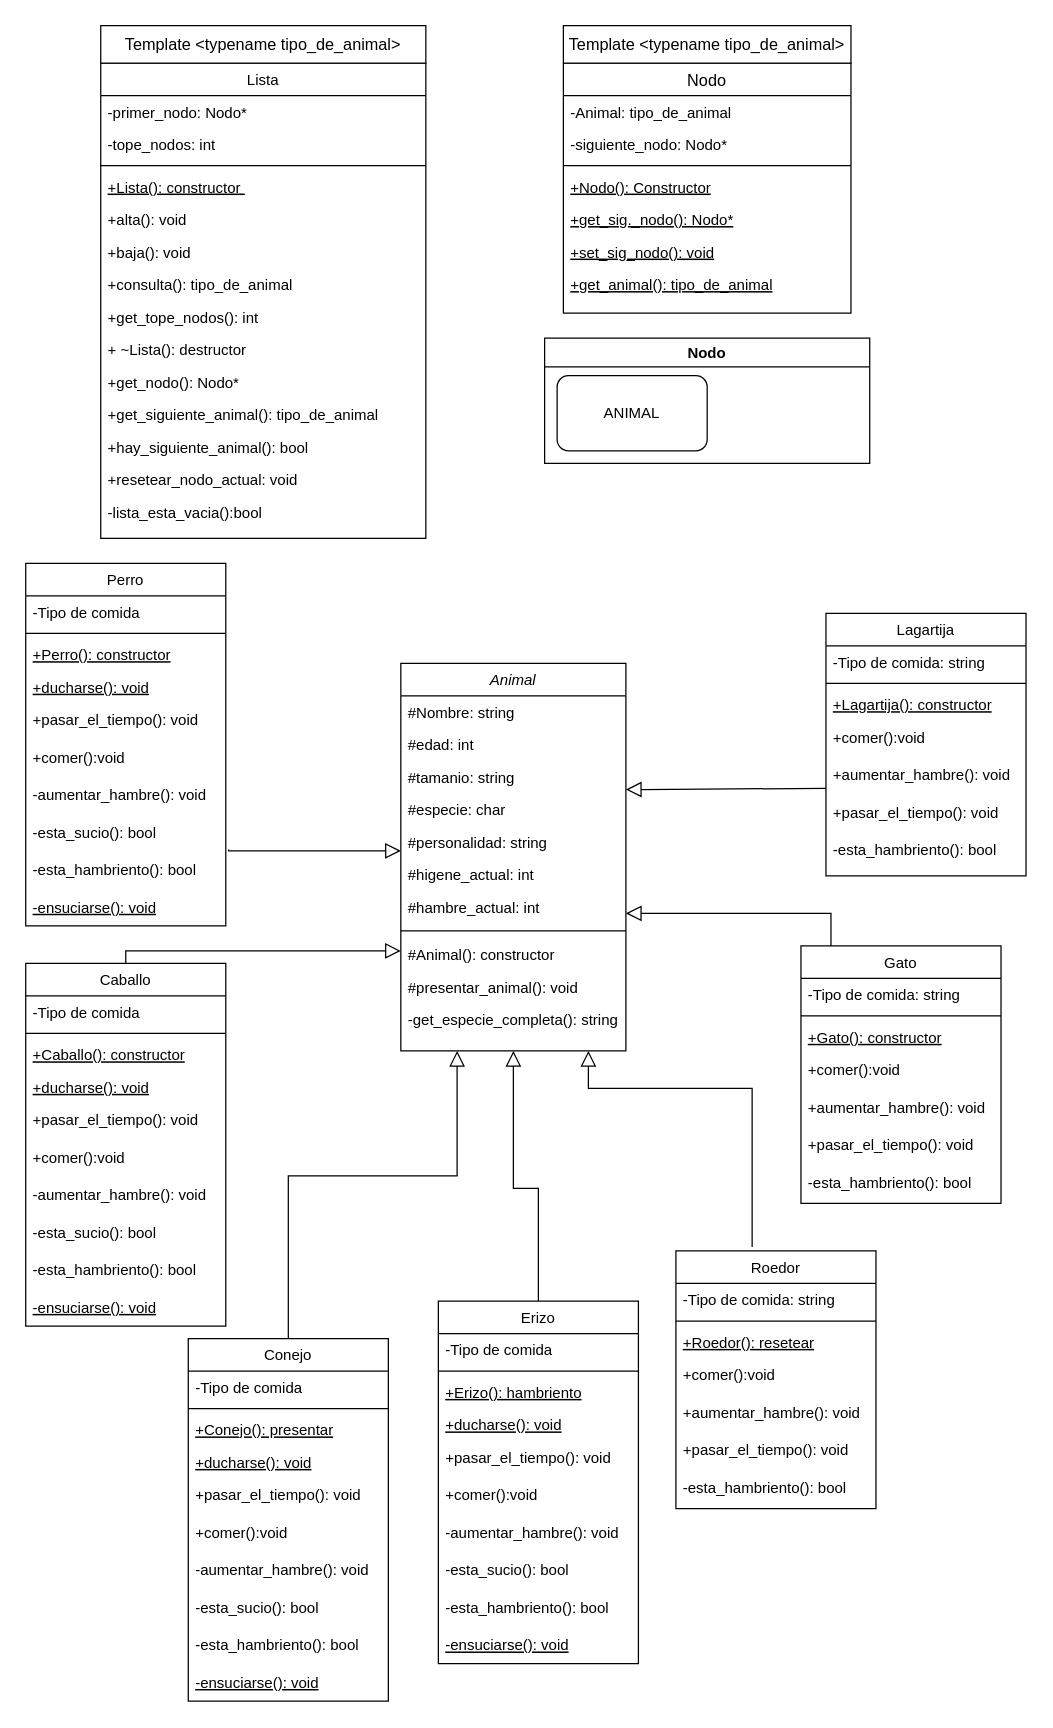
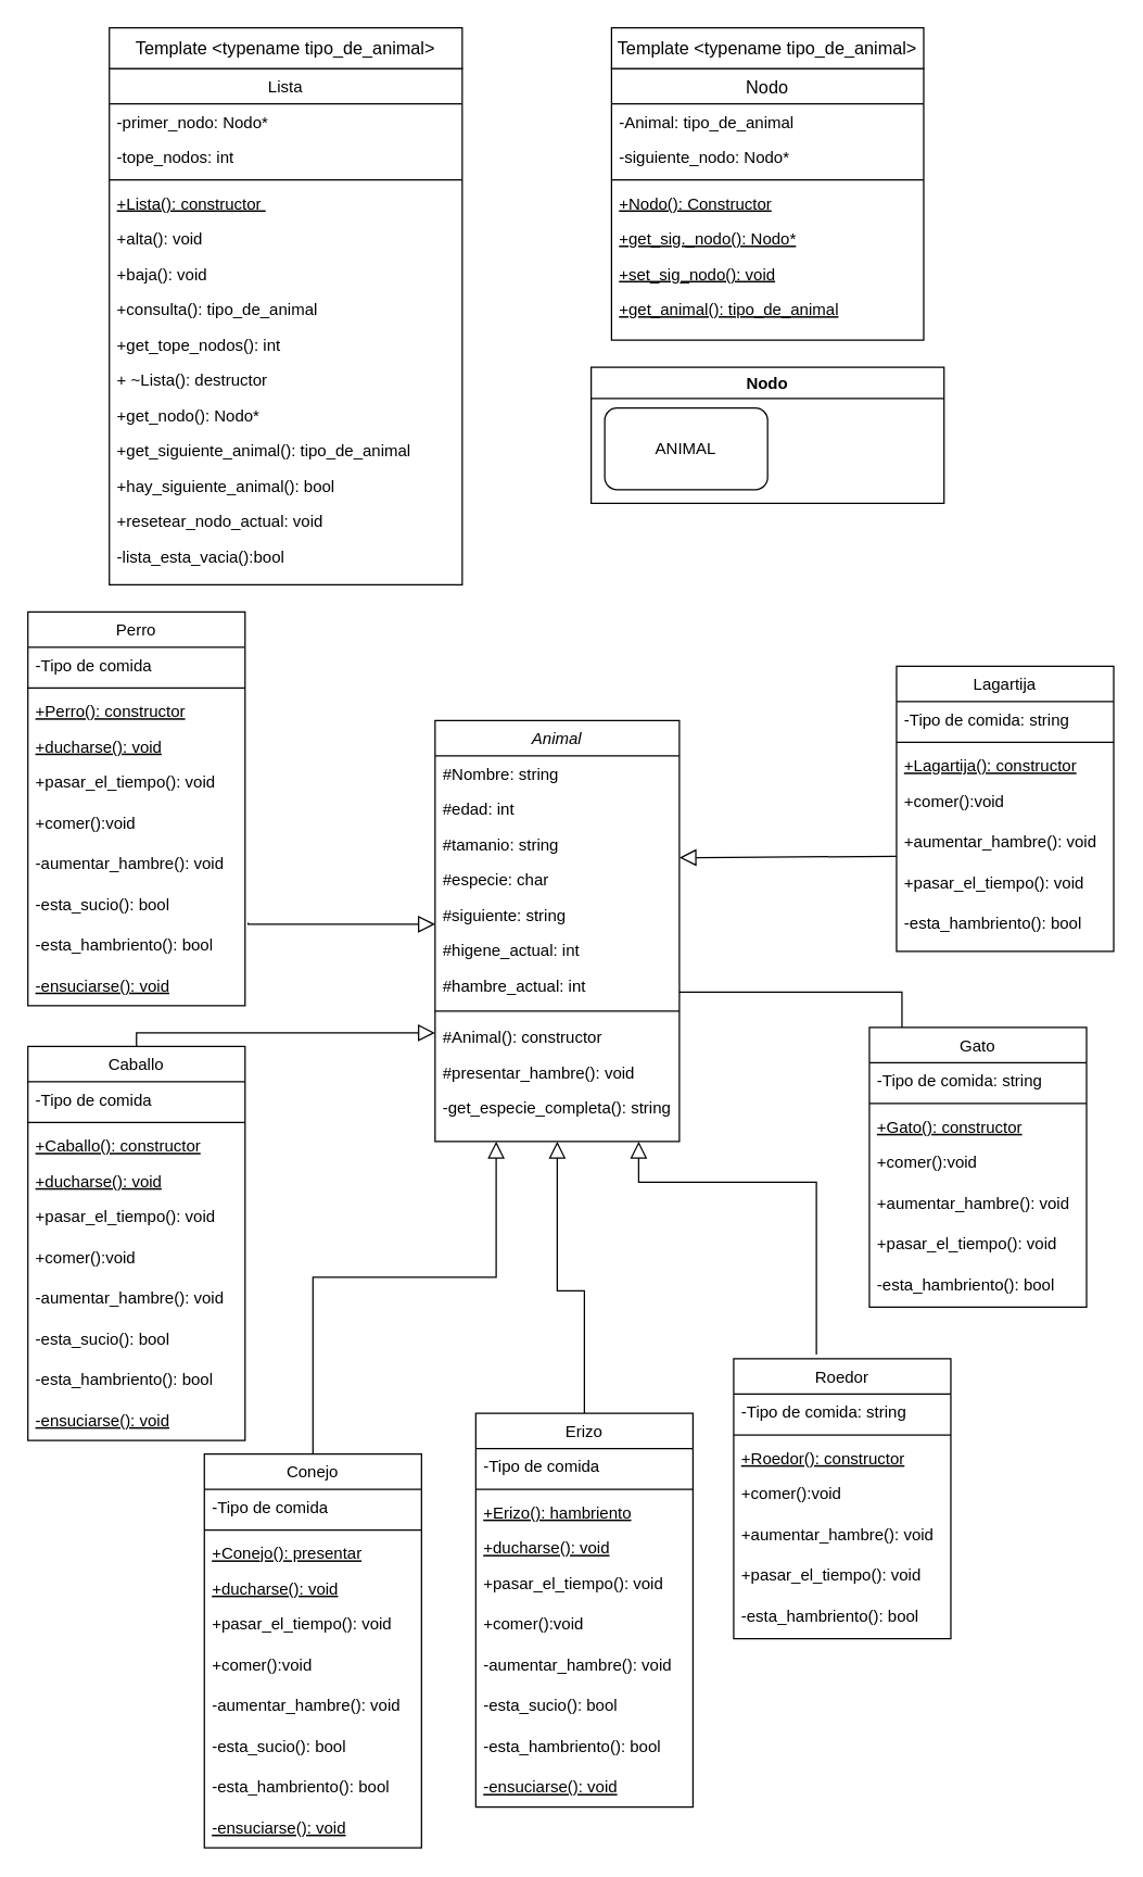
- <mxCell id="7" value="#personalidad: string" style="text;align=left;verticalAlign=top;spacingLeft=4;spacingRight=4;overflow=hidden;rotatable=0;points=[[0,0.5],[1,0.5]];portConstraint=eastwest;" parent="2" vertex="1"><mxGeometry y="130" width="180" height="26" as="geometry" /></mxCell>
+ <mxCell id="7" value="#siguiente: string" style="text;align=left;verticalAlign=top;spacingLeft=4;spacingRight=4;overflow=hidden;rotatable=0;points=[[0,0.5],[1,0.5]];portConstraint=eastwest;" parent="2" vertex="1"><mxGeometry y="130" width="180" height="26" as="geometry" /></mxCell>
- <mxCell id="52" value="" style="endArrow=block;endSize=10;endFill=0;shadow=0;strokeWidth=1;rounded=0;edgeStyle=elbowEdgeStyle;elbow=vertical;exitX=0.15;exitY=0;exitDx=0;exitDy=0;exitPerimeter=0;" parent="1" source="28" target="9" edge="1"><mxGeometry width="160" relative="1" as="geometry"><mxPoint x="660" y="730" as="sourcePoint" /><mxPoint x="490" y="730" as="targetPoint" /><Array as="points"><mxPoint x="610" y="730" /><mxPoint x="640" y="730" /><mxPoint x="500" y="730" /><mxPoint x="590" y="730" /><mxPoint x="590" y="729" /><mxPoint x="560" y="830" /></Array></mxGeometry></mxCell>
+ <mxCell id="52" value="" style="endArrow=none;endSize=10;endFill=0;shadow=0;strokeWidth=1;rounded=0;edgeStyle=elbowEdgeStyle;elbow=vertical;exitX=0.15;exitY=0;exitDx=0;exitDy=0;exitPerimeter=0;" parent="1" source="28" target="9" edge="1"><mxGeometry width="160" relative="1" as="geometry"><mxPoint x="660" y="730" as="sourcePoint" /><mxPoint x="490" y="730" as="targetPoint" /><Array as="points"><mxPoint x="610" y="730" /><mxPoint x="640" y="730" /><mxPoint x="500" y="730" /><mxPoint x="590" y="730" /><mxPoint x="590" y="729" /><mxPoint x="560" y="830" /></Array></mxGeometry></mxCell>
- <mxCell id="12" value="#presentar_animal(): void" style="text;align=left;verticalAlign=top;spacingLeft=4;spacingRight=4;overflow=hidden;rotatable=0;points=[[0,0.5],[1,0.5]];portConstraint=eastwest;" parent="2" vertex="1"><mxGeometry y="246" width="180" height="26" as="geometry" /></mxCell>
+ <mxCell id="12" value="#presentar_hambre(): void" style="text;align=left;verticalAlign=top;spacingLeft=4;spacingRight=4;overflow=hidden;rotatable=0;points=[[0,0.5],[1,0.5]];portConstraint=eastwest;" parent="2" vertex="1"><mxGeometry y="246" width="180" height="26" as="geometry" /></mxCell>
- <mxCell id="39" value="+Roedor(): resetear" style="text;align=left;verticalAlign=top;spacingLeft=4;spacingRight=4;overflow=hidden;rotatable=0;points=[[0,0.5],[1,0.5]];portConstraint=eastwest;fontStyle=4" parent="36" vertex="1"><mxGeometry y="60" width="160" height="26" as="geometry" /></mxCell>
+ <mxCell id="39" value="+Roedor(): constructor" style="text;align=left;verticalAlign=top;spacingLeft=4;spacingRight=4;overflow=hidden;rotatable=0;points=[[0,0.5],[1,0.5]];portConstraint=eastwest;fontStyle=4" parent="36" vertex="1"><mxGeometry y="60" width="160" height="26" as="geometry" /></mxCell>
